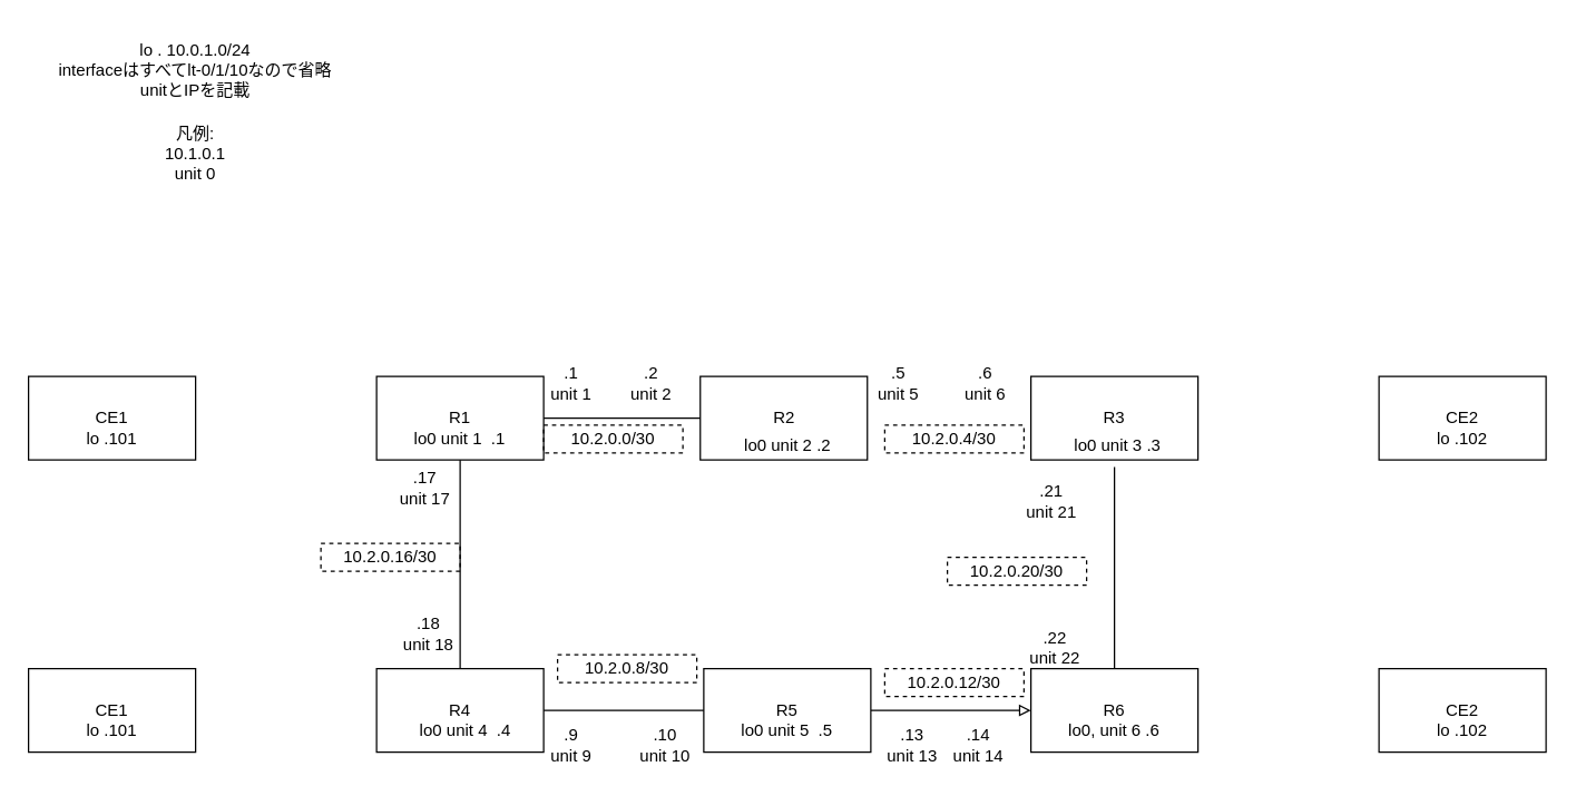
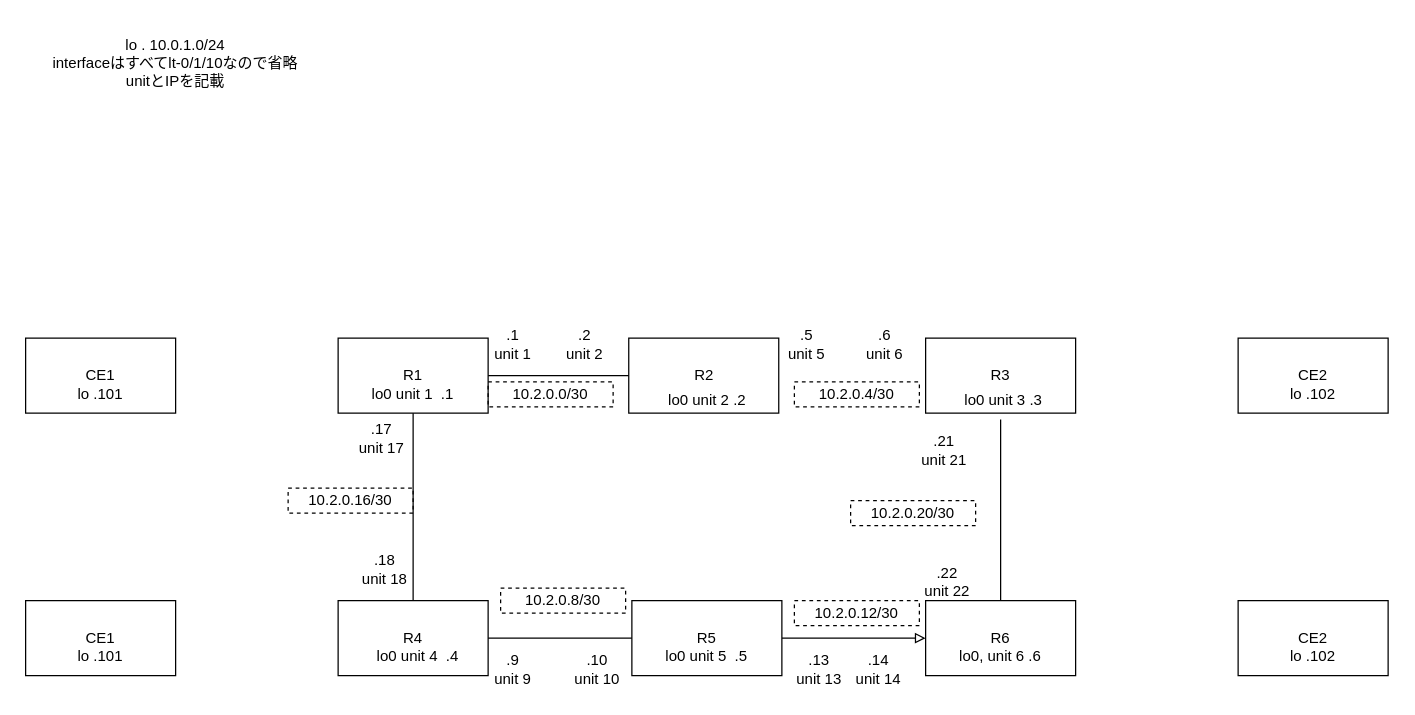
- <mxCell id="21" value="凡例:&lt;br&gt;10.1.0.1&lt;br&gt;unit 0" style="text;html=1;strokeColor=none;fillColor=none;align=center;verticalAlign=middle;whiteSpace=wrap;rounded=0;" parent="1" vertex="1"><mxGeometry x="40" y="80" width="200" height="60" as="geometry" /></mxCell>
